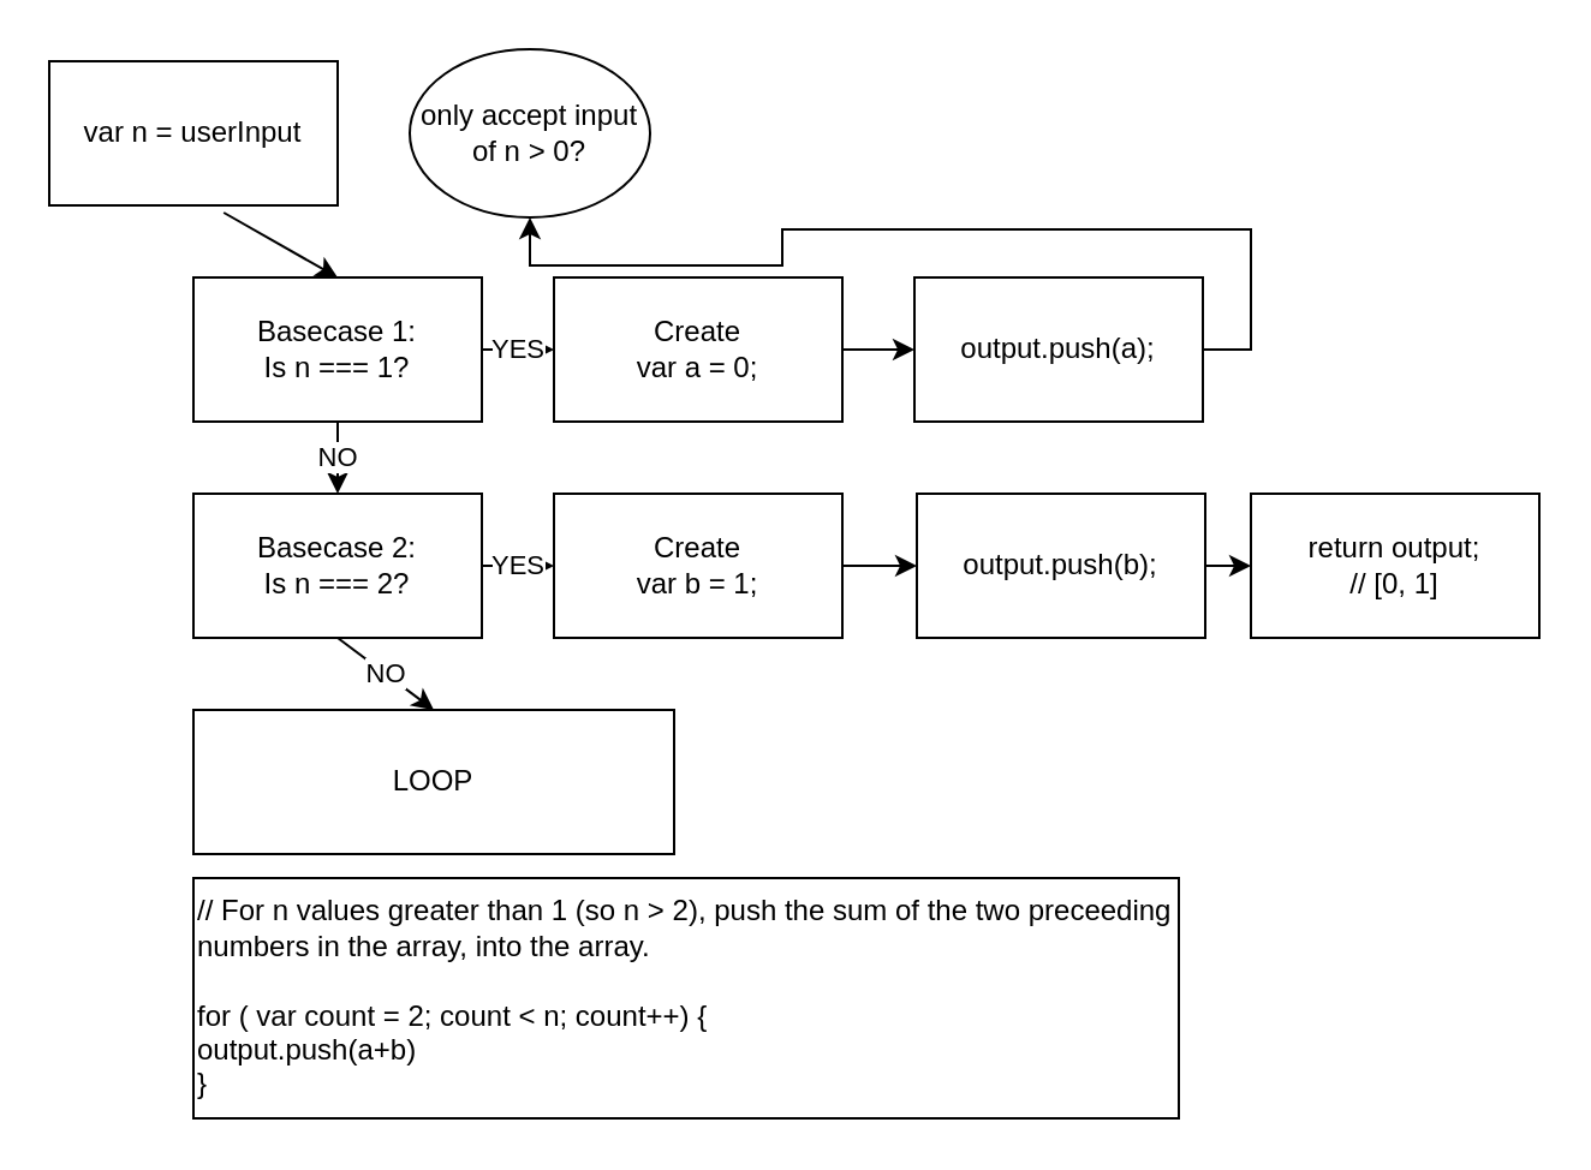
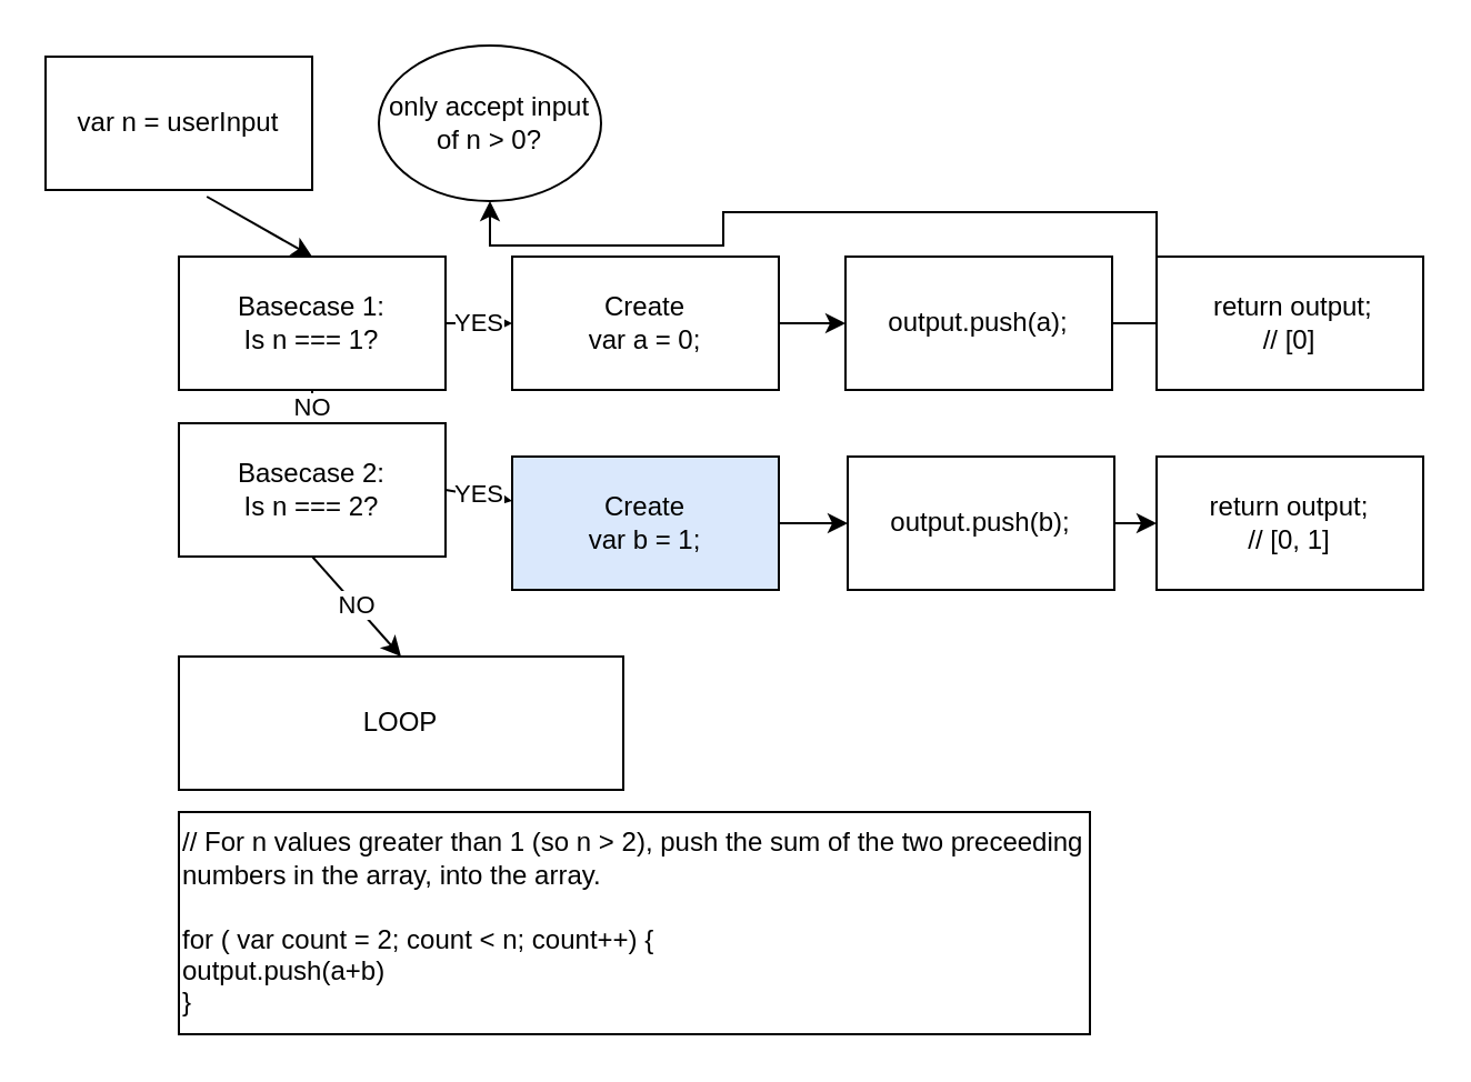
+ <mxCell id="4" value="&amp;nbsp;return output;&lt;br&gt;// [0]" style="rounded=0;whiteSpace=wrap;html=1;" vertex="1" parent="1"><mxGeometry x="520" y="115" width="120" height="60" as="geometry" /></mxCell>
- <mxCell id="5" value="Basecase 2:&lt;br&gt;Is n === 2?" style="rounded=0;whiteSpace=wrap;html=1;" vertex="1" parent="1"><mxGeometry x="80" y="205" width="120" height="60" as="geometry" /></mxCell>
+ <mxCell id="5" value="Basecase 2:&lt;br&gt;Is n === 2?" style="rounded=0;whiteSpace=wrap;html=1;" vertex="1" parent="1"><mxGeometry x="80" y="190" width="120" height="60" as="geometry" /></mxCell>
- <mxCell id="17" value="Create&lt;br&gt;var b = 1;" style="rounded=0;whiteSpace=wrap;html=1;" vertex="1" parent="1"><mxGeometry x="230" y="205" width="120" height="60" as="geometry" /></mxCell>
+ <mxCell id="17" value="Create&lt;br&gt;var b = 1;" style="rounded=0;whiteSpace=wrap;html=1;fillColor=#dae8fc;" vertex="1" parent="1"><mxGeometry x="230" y="205" width="120" height="60" as="geometry" /></mxCell>
